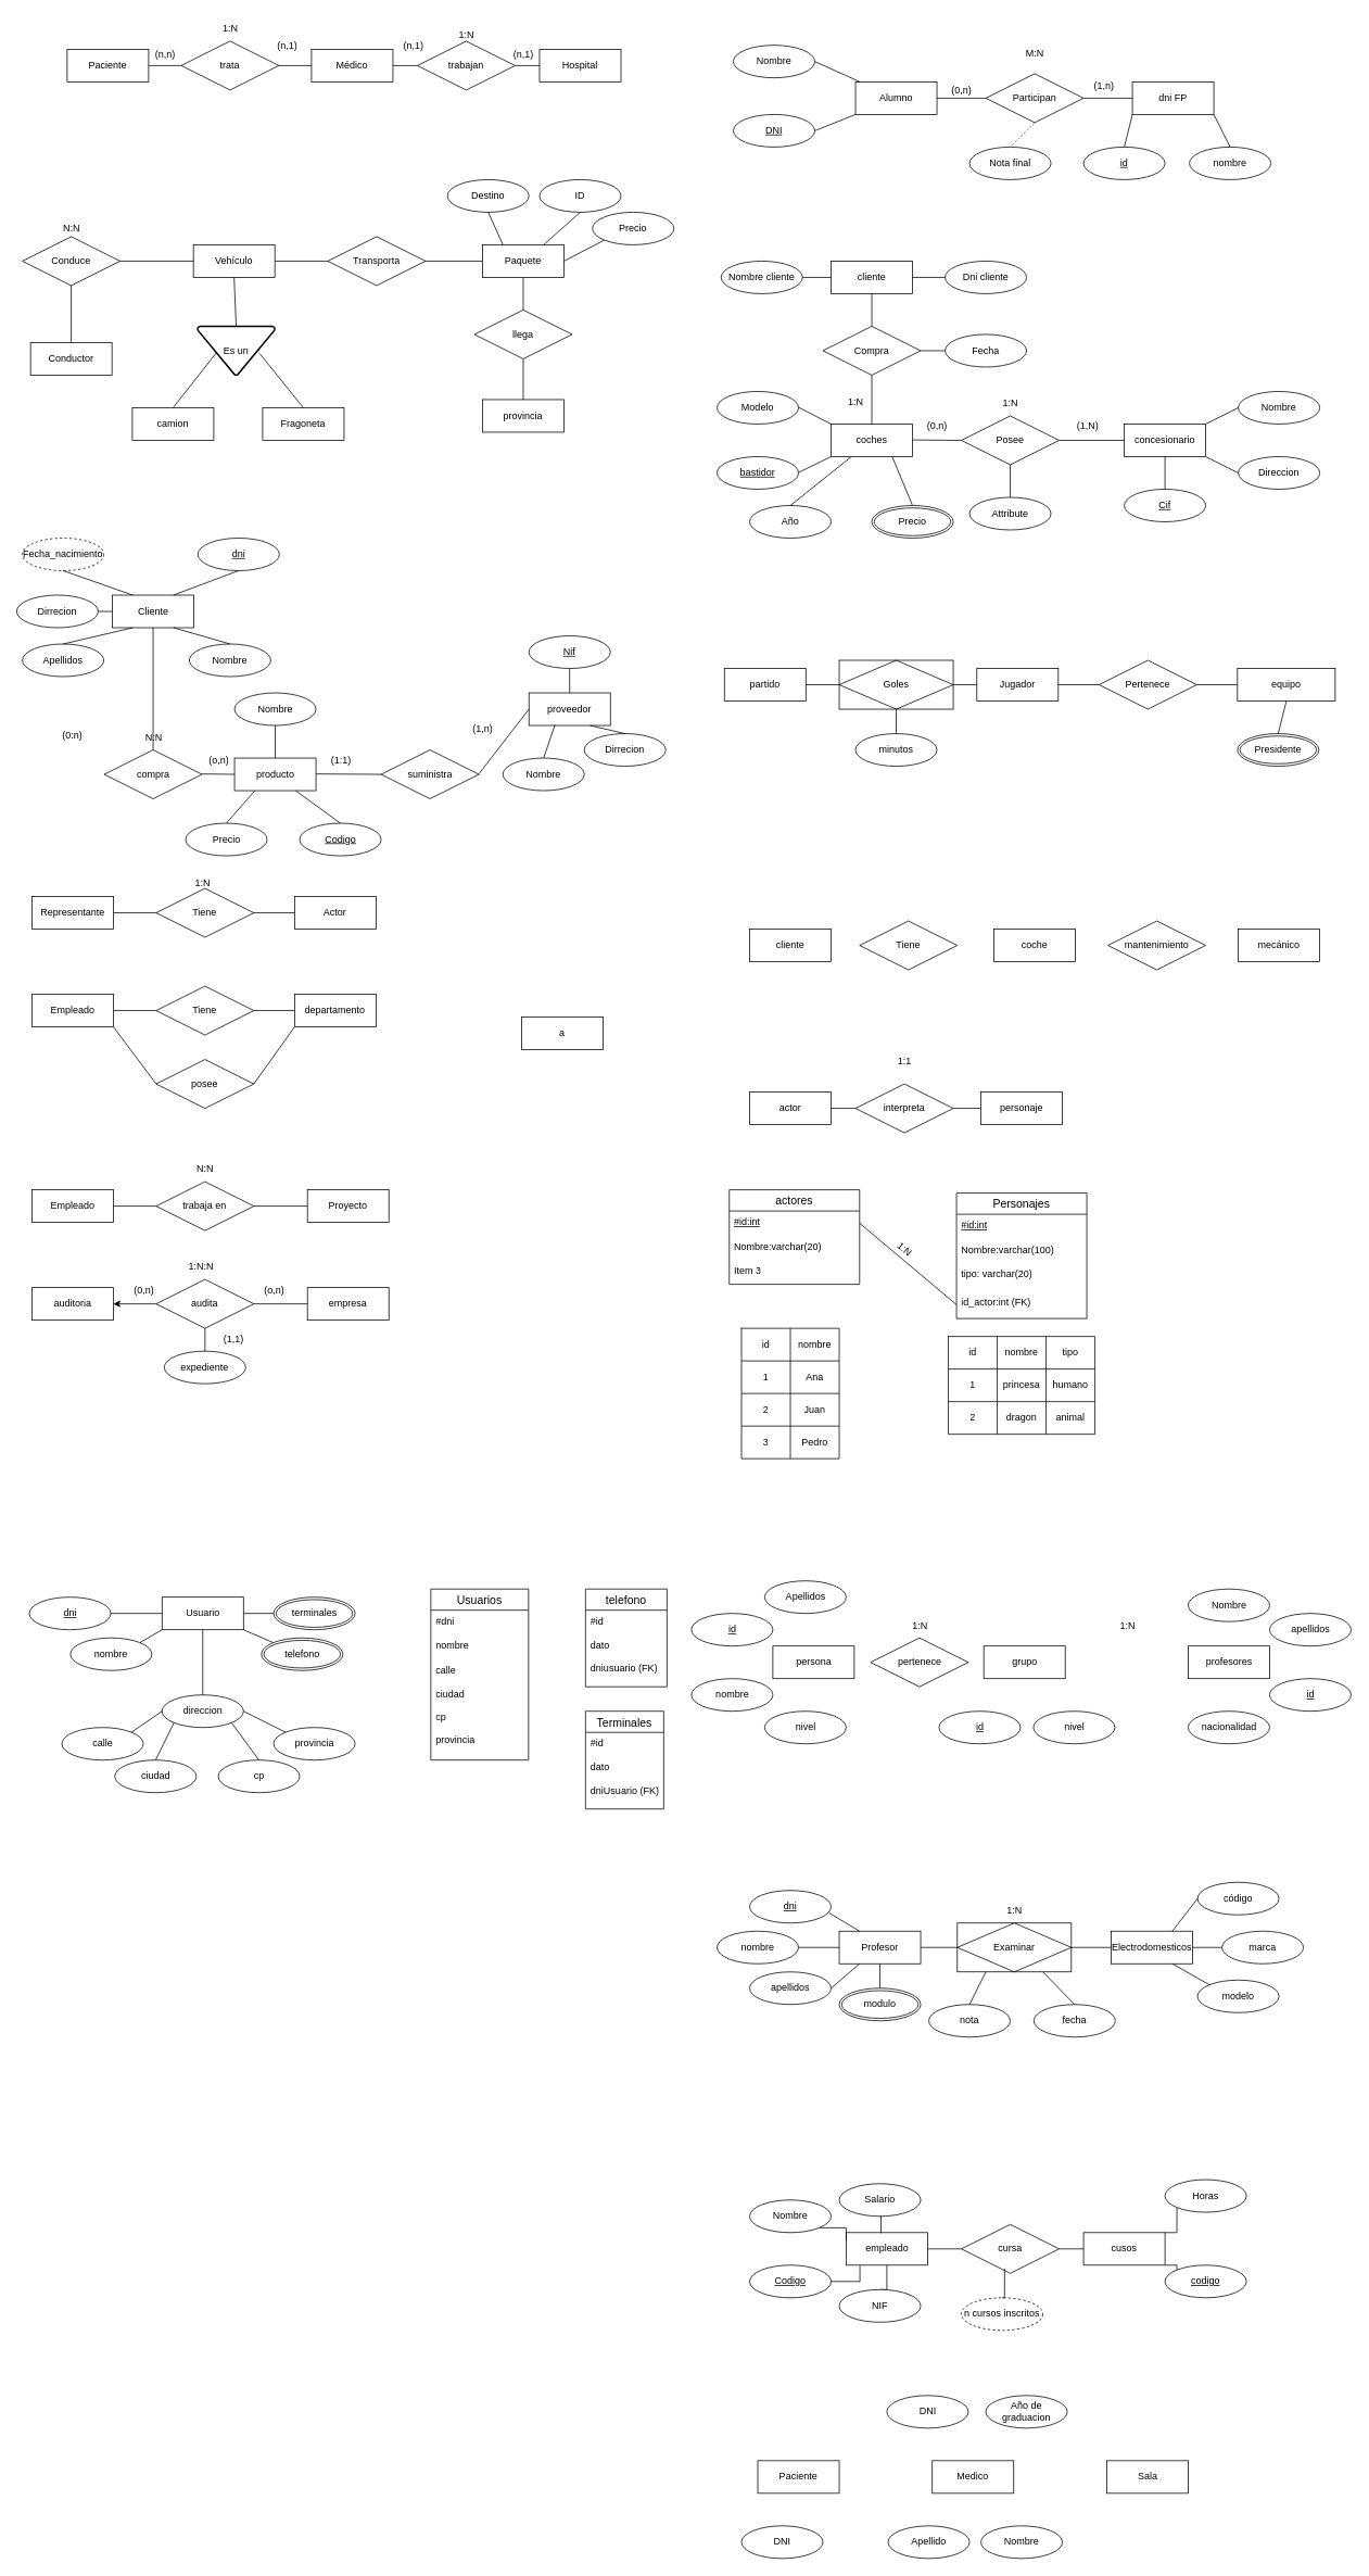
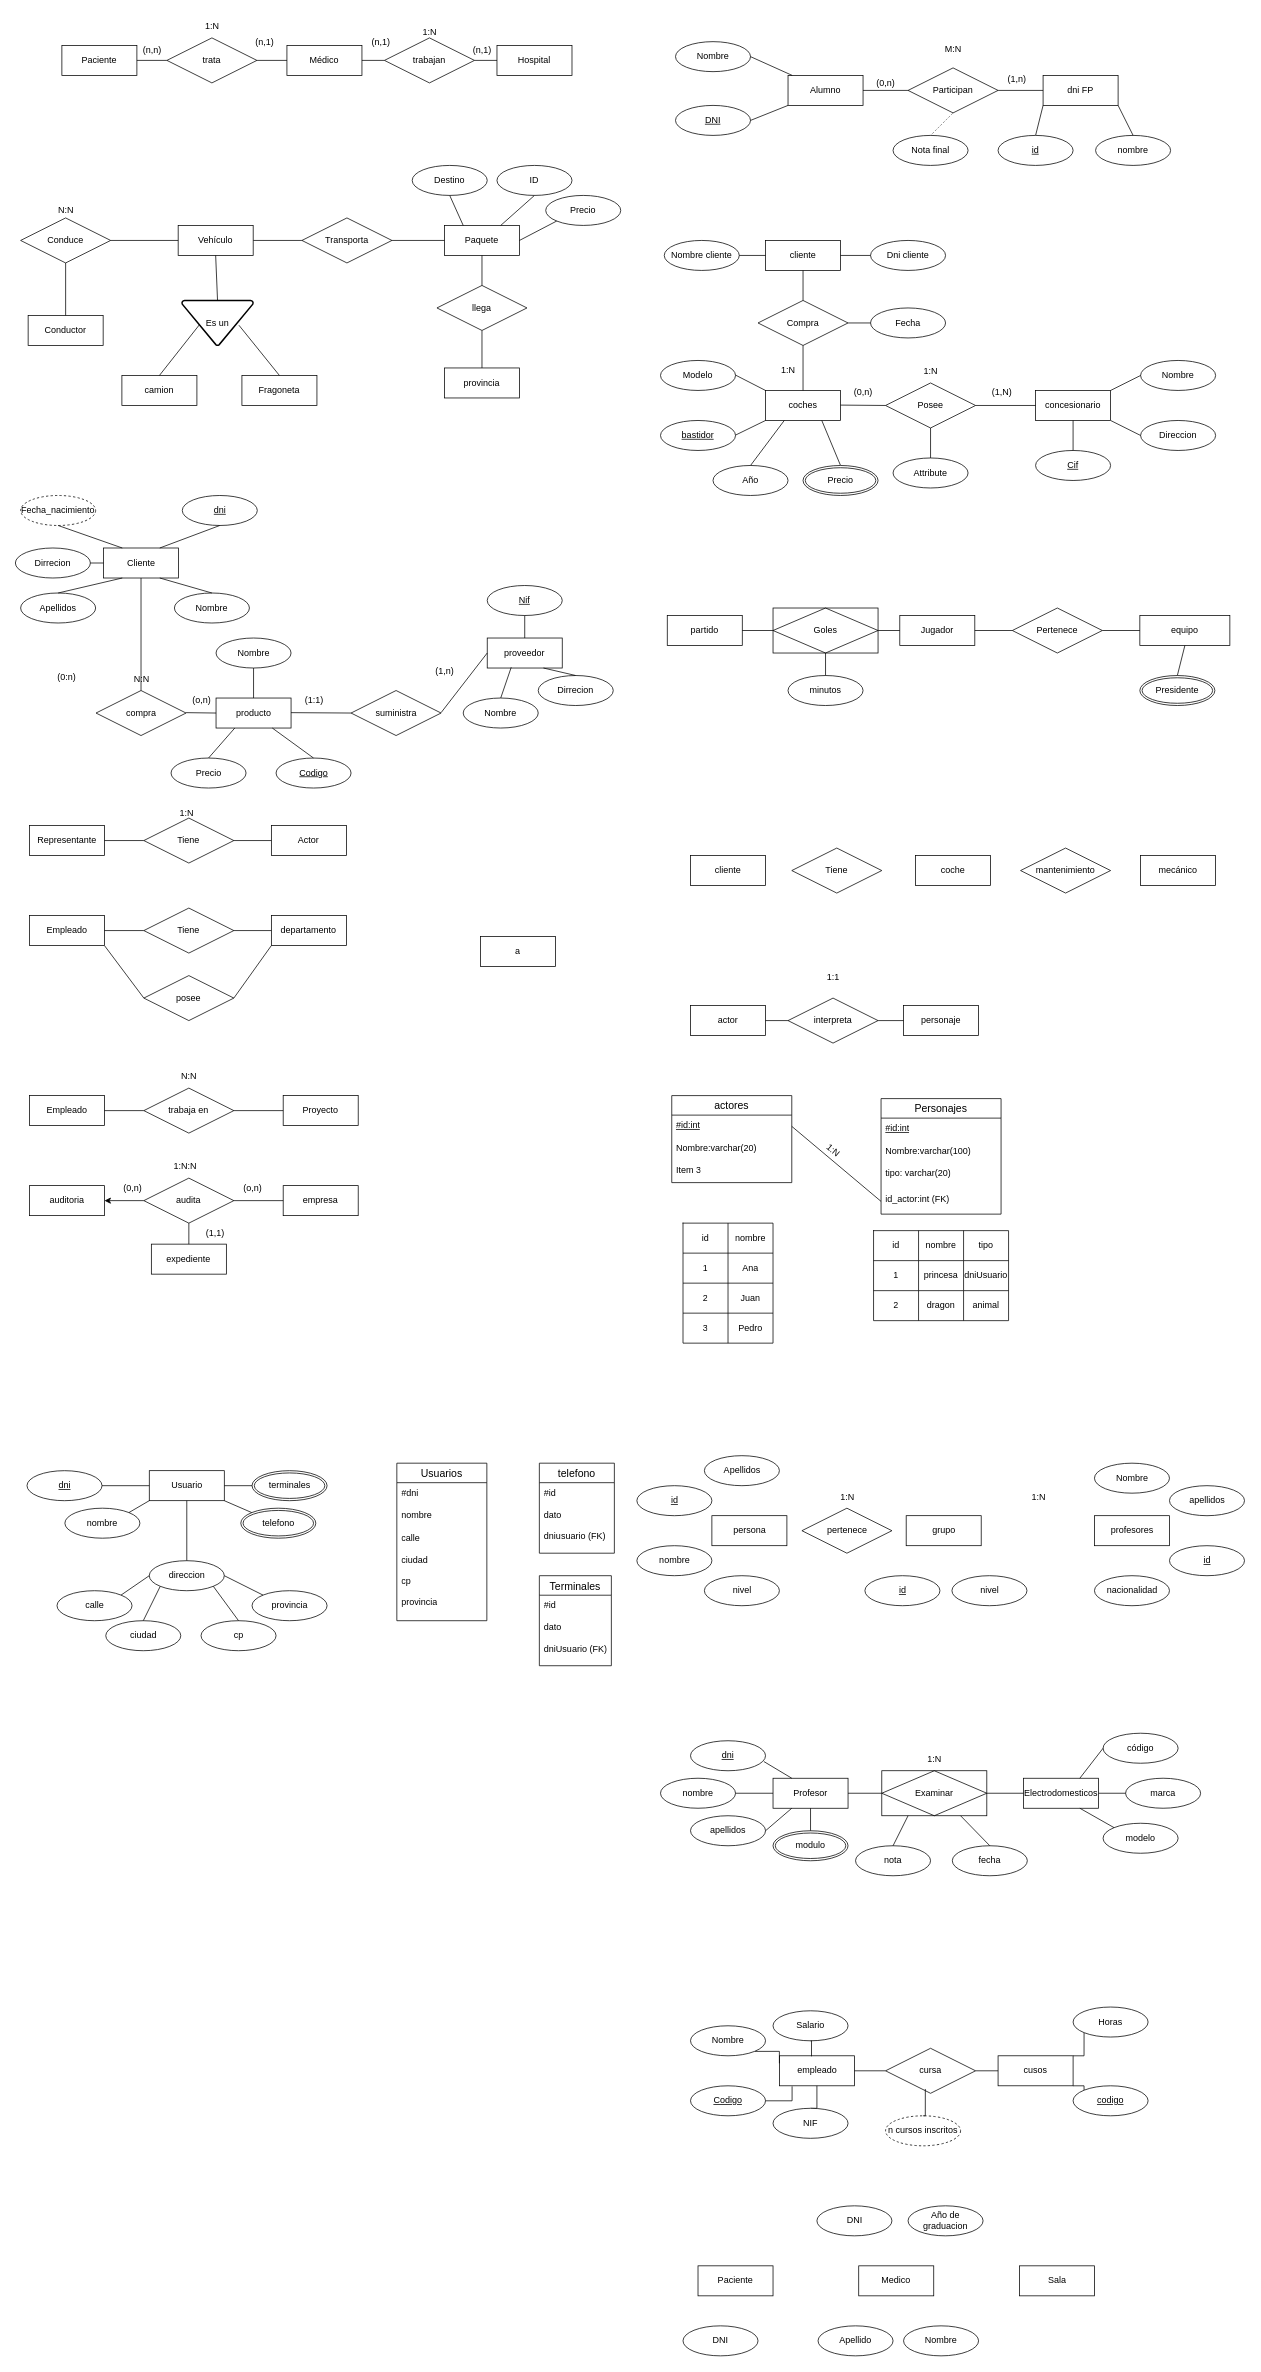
- <mxCell id="36" value="Año" style="ellipse;whiteSpace=wrap;html=1;align=center;" parent="1" vertex="1"><mxGeometry x="920" y="620" width="100" height="40" as="geometry" /></mxCell>
+ <mxCell id="36" value="Año" style="ellipse;whiteSpace=wrap;html=1;align=center;" parent="1" vertex="1"><mxGeometry x="950" y="620" width="100" height="40" as="geometry" /></mxCell>
- <mxCell id="171" value="expediente" style="ellipse;whiteSpace=wrap;html=1;align=center;" parent="1" vertex="1"><mxGeometry x="201.25" y="1658" width="100" height="40" as="geometry" /></mxCell>
+ <mxCell id="171" value="expediente" style="whiteSpace=wrap;html=1;align=center;" parent="1" vertex="1"><mxGeometry x="201.25" y="1658" width="100" height="40" as="geometry" /></mxCell>
- <mxCell id="218" value="humano" style="shape=partialRectangle;html=1;whiteSpace=wrap;connectable=0;strokeColor=inherit;overflow=hidden;fillColor=none;top=0;left=0;bottom=0;right=0;pointerEvents=1;" parent="215" vertex="1"><mxGeometry x="120" width="60" height="40" as="geometry"><mxRectangle width="60" height="40" as="alternateBounds" /></mxGeometry></mxCell>
+ <mxCell id="218" value="dniUsuario" style="shape=partialRectangle;html=1;whiteSpace=wrap;connectable=0;strokeColor=inherit;overflow=hidden;fillColor=none;top=0;left=0;bottom=0;right=0;pointerEvents=1;" parent="215" vertex="1"><mxGeometry x="120" width="60" height="40" as="geometry"><mxRectangle width="60" height="40" as="alternateBounds" /></mxGeometry></mxCell>
